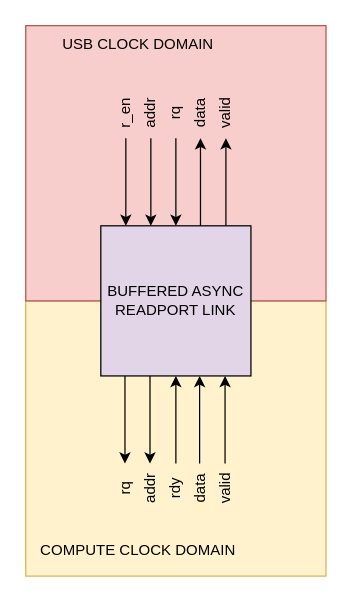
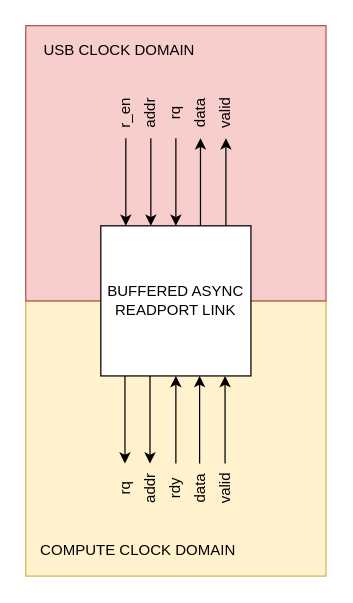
- <mxCell id="25" value="USB CLOCK DOMAIN" style="text;html=1;strokeColor=none;fillColor=none;align=center;verticalAlign=middle;whiteSpace=wrap;rounded=0;" vertex="1" parent="1"><mxGeometry x="45" y="25" width="130" height="20" as="geometry" /></mxCell>
+ <mxCell id="25" value="USB CLOCK DOMAIN" style="text;html=1;strokeColor=none;fillColor=none;align=center;verticalAlign=middle;whiteSpace=wrap;rounded=0;" vertex="1" parent="1"><mxGeometry x="30" y="30" width="130" height="20" as="geometry" /></mxCell>
- <mxCell id="4" value="BUFFERED ASYNC READPORT LINK" style="whiteSpace=wrap;html=1;aspect=fixed;fillColor=#e1d5e7;" parent="1" vertex="1"><mxGeometry x="80" y="180" width="120" height="120" as="geometry" /></mxCell>
+ <mxCell id="4" value="BUFFERED ASYNC READPORT LINK" style="whiteSpace=wrap;html=1;aspect=fixed;" parent="1" vertex="1"><mxGeometry x="80" y="180" width="120" height="120" as="geometry" /></mxCell>
